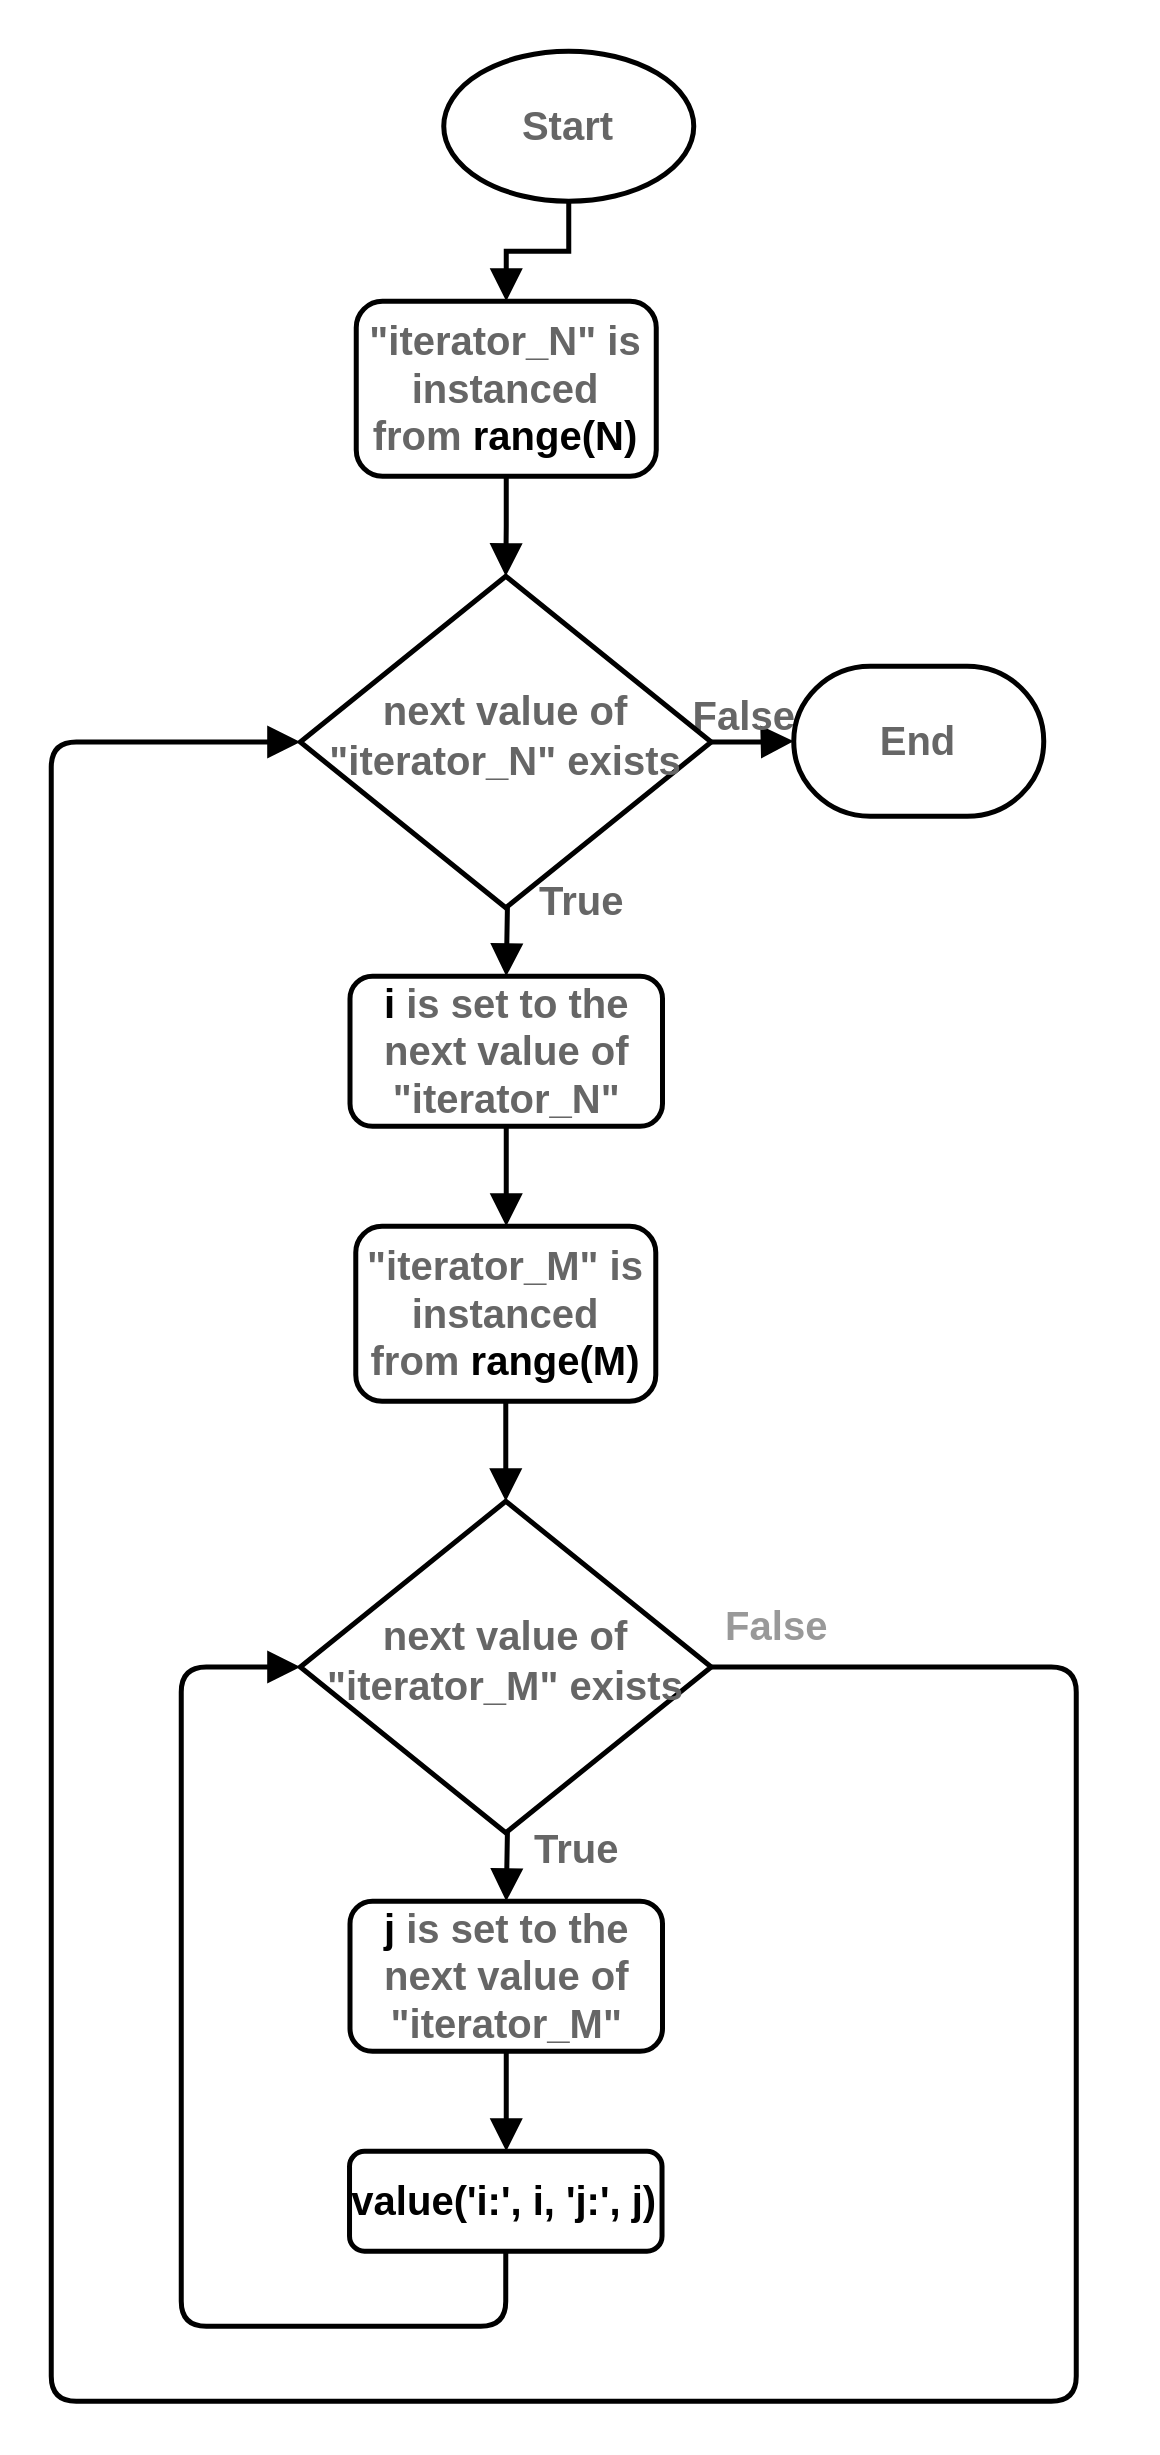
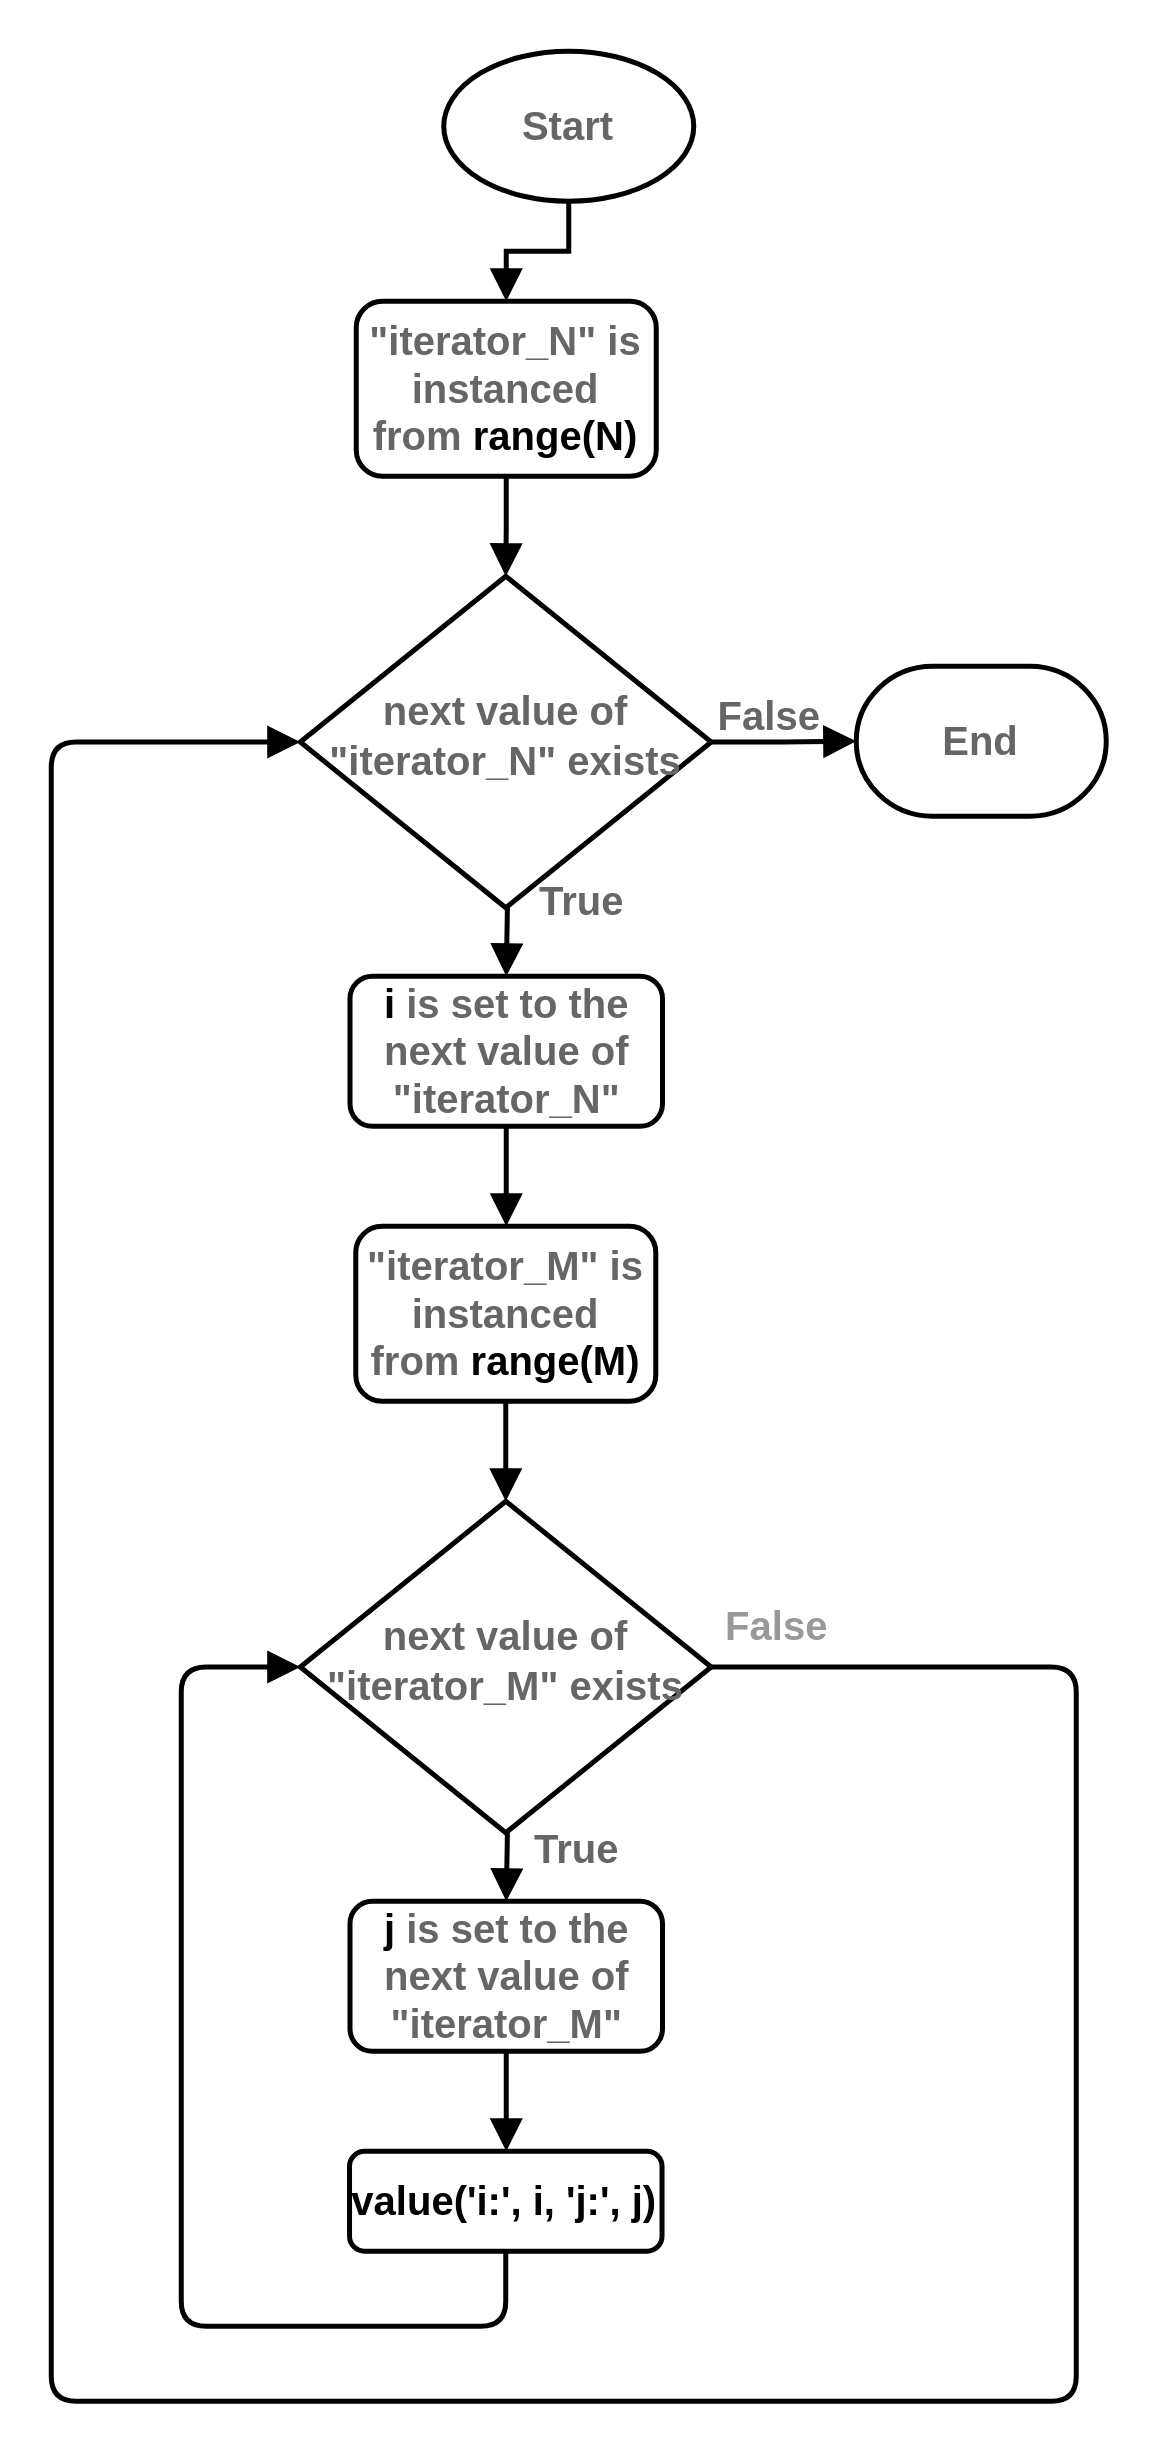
- <mxCell id="7" value="&lt;font color=&quot;#666666&quot;&gt;End&lt;/font&gt;" style="strokeWidth=2;html=1;shape=mxgraph.flowchart.terminator;whiteSpace=wrap;fontSize=16;fontStyle=1" parent="1" vertex="1"><mxGeometry x="317" y="266" width="100" height="60" as="geometry" /></mxCell>
+ <mxCell id="7" value="&lt;font color=&quot;#666666&quot;&gt;End&lt;/font&gt;" style="strokeWidth=2;html=1;shape=mxgraph.flowchart.terminator;whiteSpace=wrap;fontSize=16;fontStyle=1" parent="1" vertex="1"><mxGeometry x="342" y="266" width="100" height="60" as="geometry" /></mxCell>
